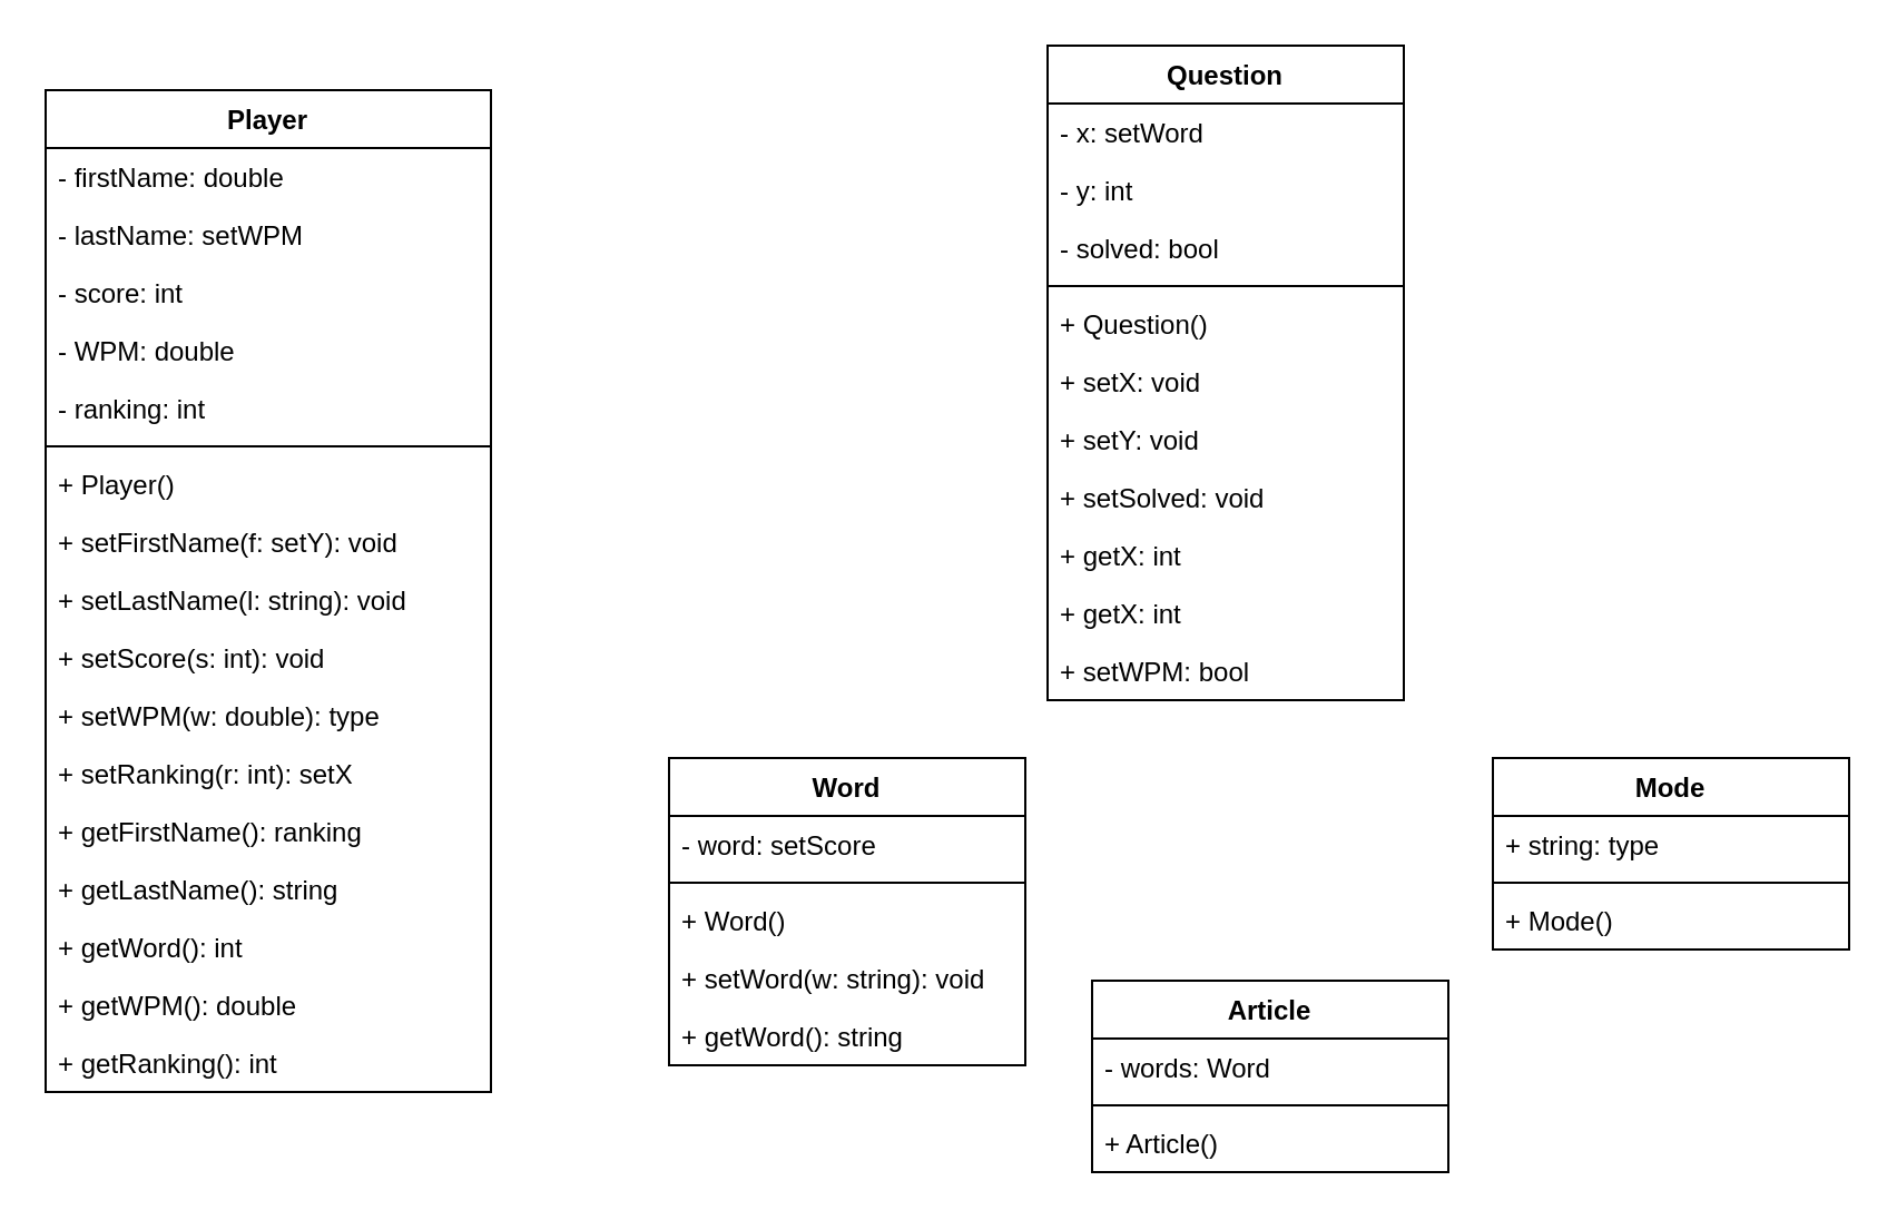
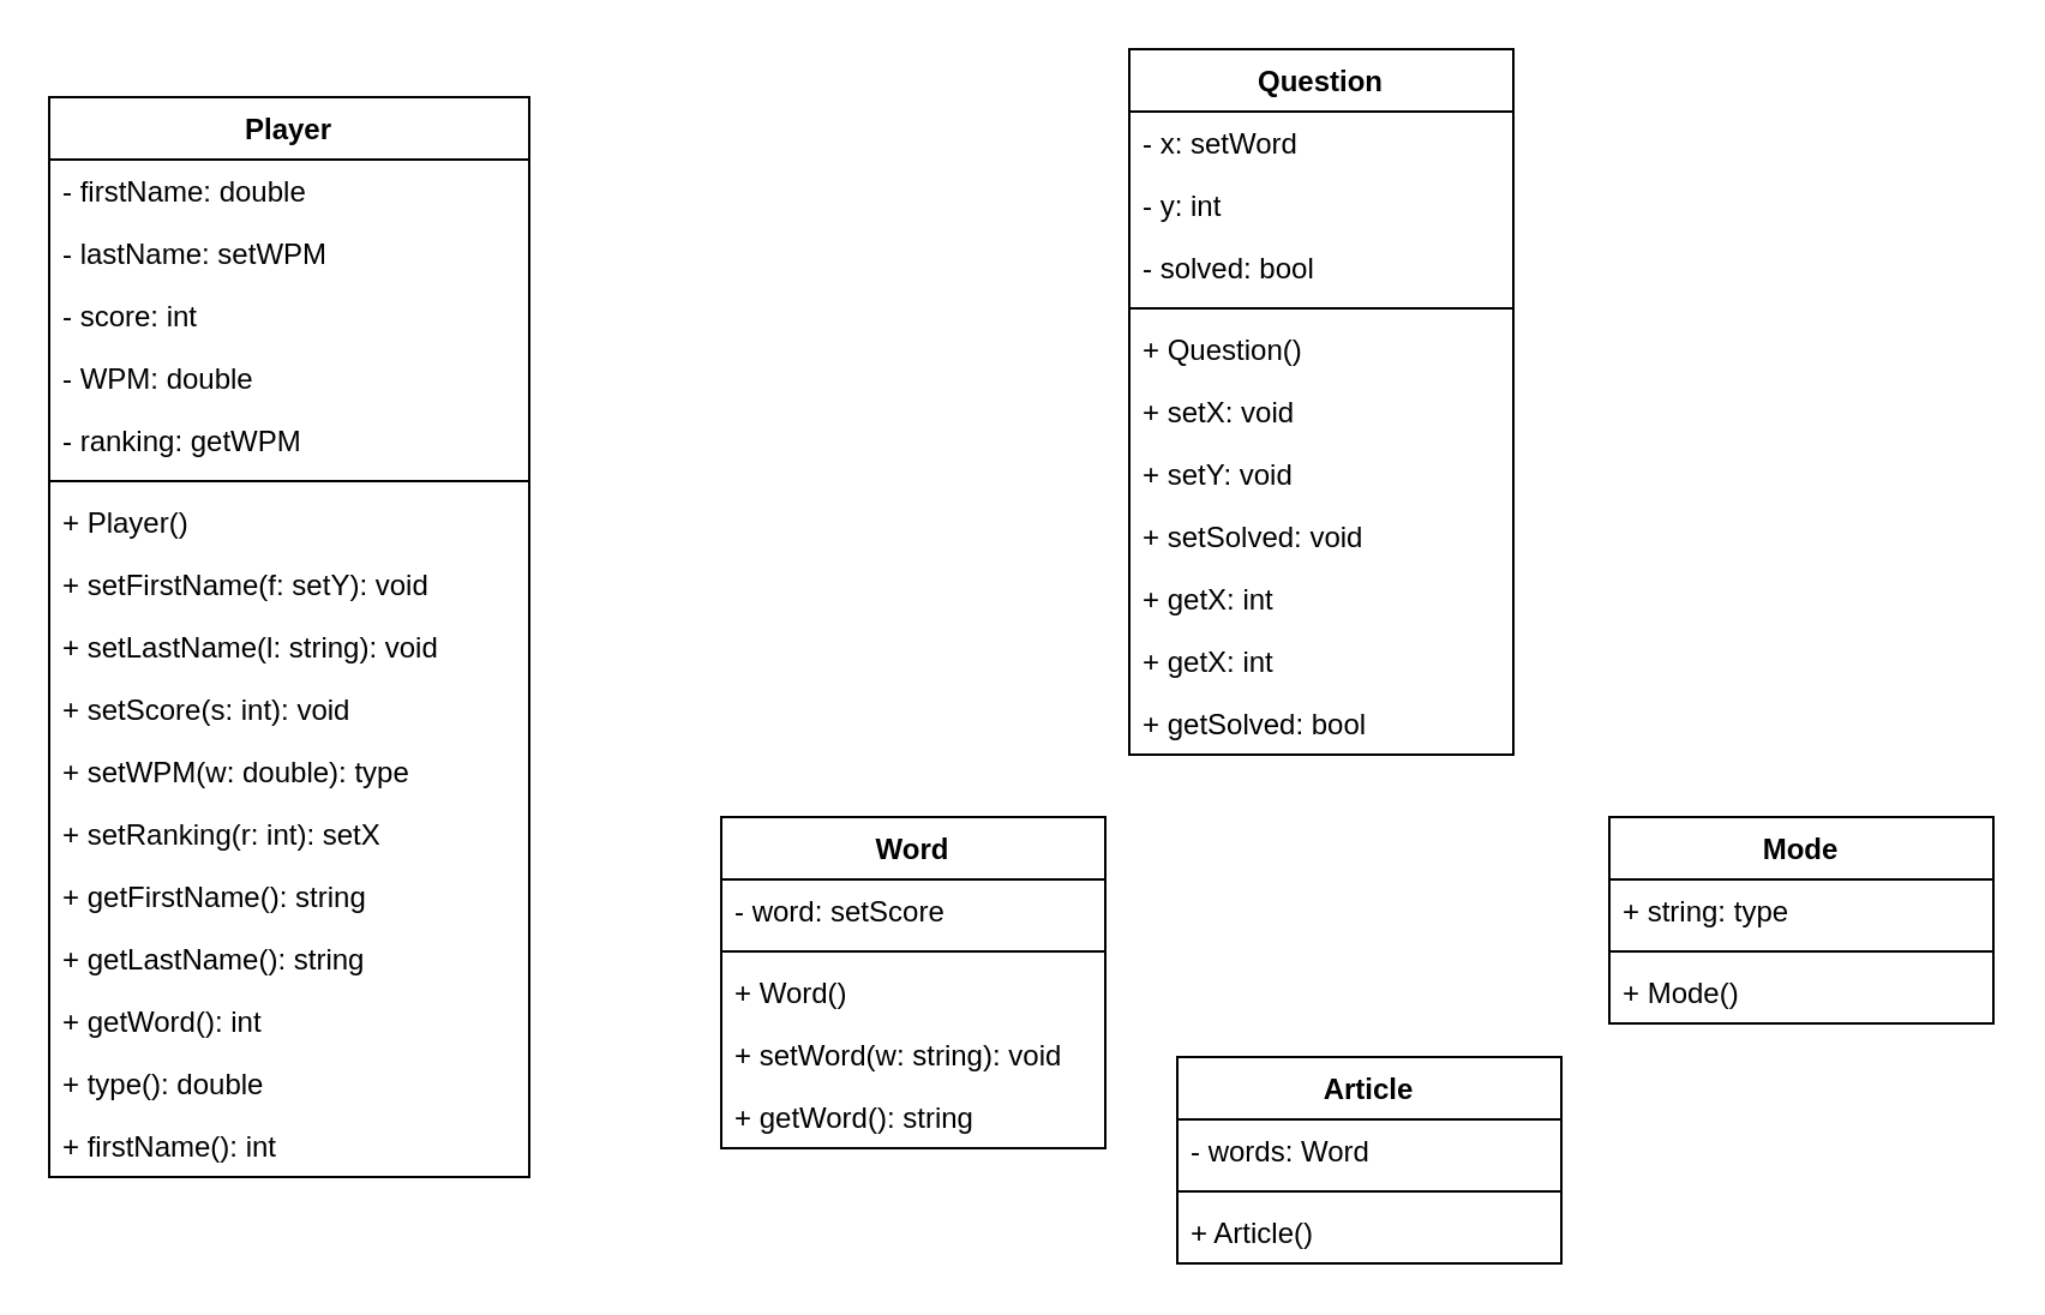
- <mxCell id="19" value="- ranking: int" style="text;strokeColor=none;fillColor=none;align=left;verticalAlign=top;spacingLeft=4;spacingRight=4;overflow=hidden;rotatable=0;points=[[0,0.5],[1,0.5]];portConstraint=eastwest;" parent="14" vertex="1"><mxGeometry y="130" width="200" height="26" as="geometry" /></mxCell>
+ <mxCell id="19" value="- ranking: getWPM" style="text;strokeColor=none;fillColor=none;align=left;verticalAlign=top;spacingLeft=4;spacingRight=4;overflow=hidden;rotatable=0;points=[[0,0.5],[1,0.5]];portConstraint=eastwest;" parent="14" vertex="1"><mxGeometry y="130" width="200" height="26" as="geometry" /></mxCell>
- <mxCell id="13" value="+ setWPM: bool" style="text;strokeColor=none;fillColor=none;align=left;verticalAlign=top;spacingLeft=4;spacingRight=4;overflow=hidden;rotatable=0;points=[[0,0.5],[1,0.5]];portConstraint=eastwest;" parent="2" vertex="1"><mxGeometry y="268" width="160" height="26" as="geometry" /></mxCell>
+ <mxCell id="13" value="+ getSolved: bool" style="text;strokeColor=none;fillColor=none;align=left;verticalAlign=top;spacingLeft=4;spacingRight=4;overflow=hidden;rotatable=0;points=[[0,0.5],[1,0.5]];portConstraint=eastwest;" parent="2" vertex="1"><mxGeometry y="268" width="160" height="26" as="geometry" /></mxCell>
- <mxCell id="27" value="+ getFirstName(): ranking" style="text;strokeColor=none;fillColor=none;align=left;verticalAlign=top;spacingLeft=4;spacingRight=4;overflow=hidden;rotatable=0;points=[[0,0.5],[1,0.5]];portConstraint=eastwest;" parent="14" vertex="1"><mxGeometry y="320" width="200" height="26" as="geometry" /></mxCell>
+ <mxCell id="27" value="+ getFirstName(): string" style="text;strokeColor=none;fillColor=none;align=left;verticalAlign=top;spacingLeft=4;spacingRight=4;overflow=hidden;rotatable=0;points=[[0,0.5],[1,0.5]];portConstraint=eastwest;" parent="14" vertex="1"><mxGeometry y="320" width="200" height="26" as="geometry" /></mxCell>
- <mxCell id="30" value="+ getWPM(): double" style="text;strokeColor=none;fillColor=none;align=left;verticalAlign=top;spacingLeft=4;spacingRight=4;overflow=hidden;rotatable=0;points=[[0,0.5],[1,0.5]];portConstraint=eastwest;" parent="14" vertex="1"><mxGeometry y="398" width="200" height="26" as="geometry" /></mxCell>
+ <mxCell id="30" value="+ type(): double" style="text;strokeColor=none;fillColor=none;align=left;verticalAlign=top;spacingLeft=4;spacingRight=4;overflow=hidden;rotatable=0;points=[[0,0.5],[1,0.5]];portConstraint=eastwest;" parent="14" vertex="1"><mxGeometry y="398" width="200" height="26" as="geometry" /></mxCell>
- <mxCell id="31" value="+ getRanking(): int" style="text;strokeColor=none;fillColor=none;align=left;verticalAlign=top;spacingLeft=4;spacingRight=4;overflow=hidden;rotatable=0;points=[[0,0.5],[1,0.5]];portConstraint=eastwest;" parent="14" vertex="1"><mxGeometry y="424" width="200" height="26" as="geometry" /></mxCell>
+ <mxCell id="31" value="+ firstName(): int" style="text;strokeColor=none;fillColor=none;align=left;verticalAlign=top;spacingLeft=4;spacingRight=4;overflow=hidden;rotatable=0;points=[[0,0.5],[1,0.5]];portConstraint=eastwest;" parent="14" vertex="1"><mxGeometry y="424" width="200" height="26" as="geometry" /></mxCell>
